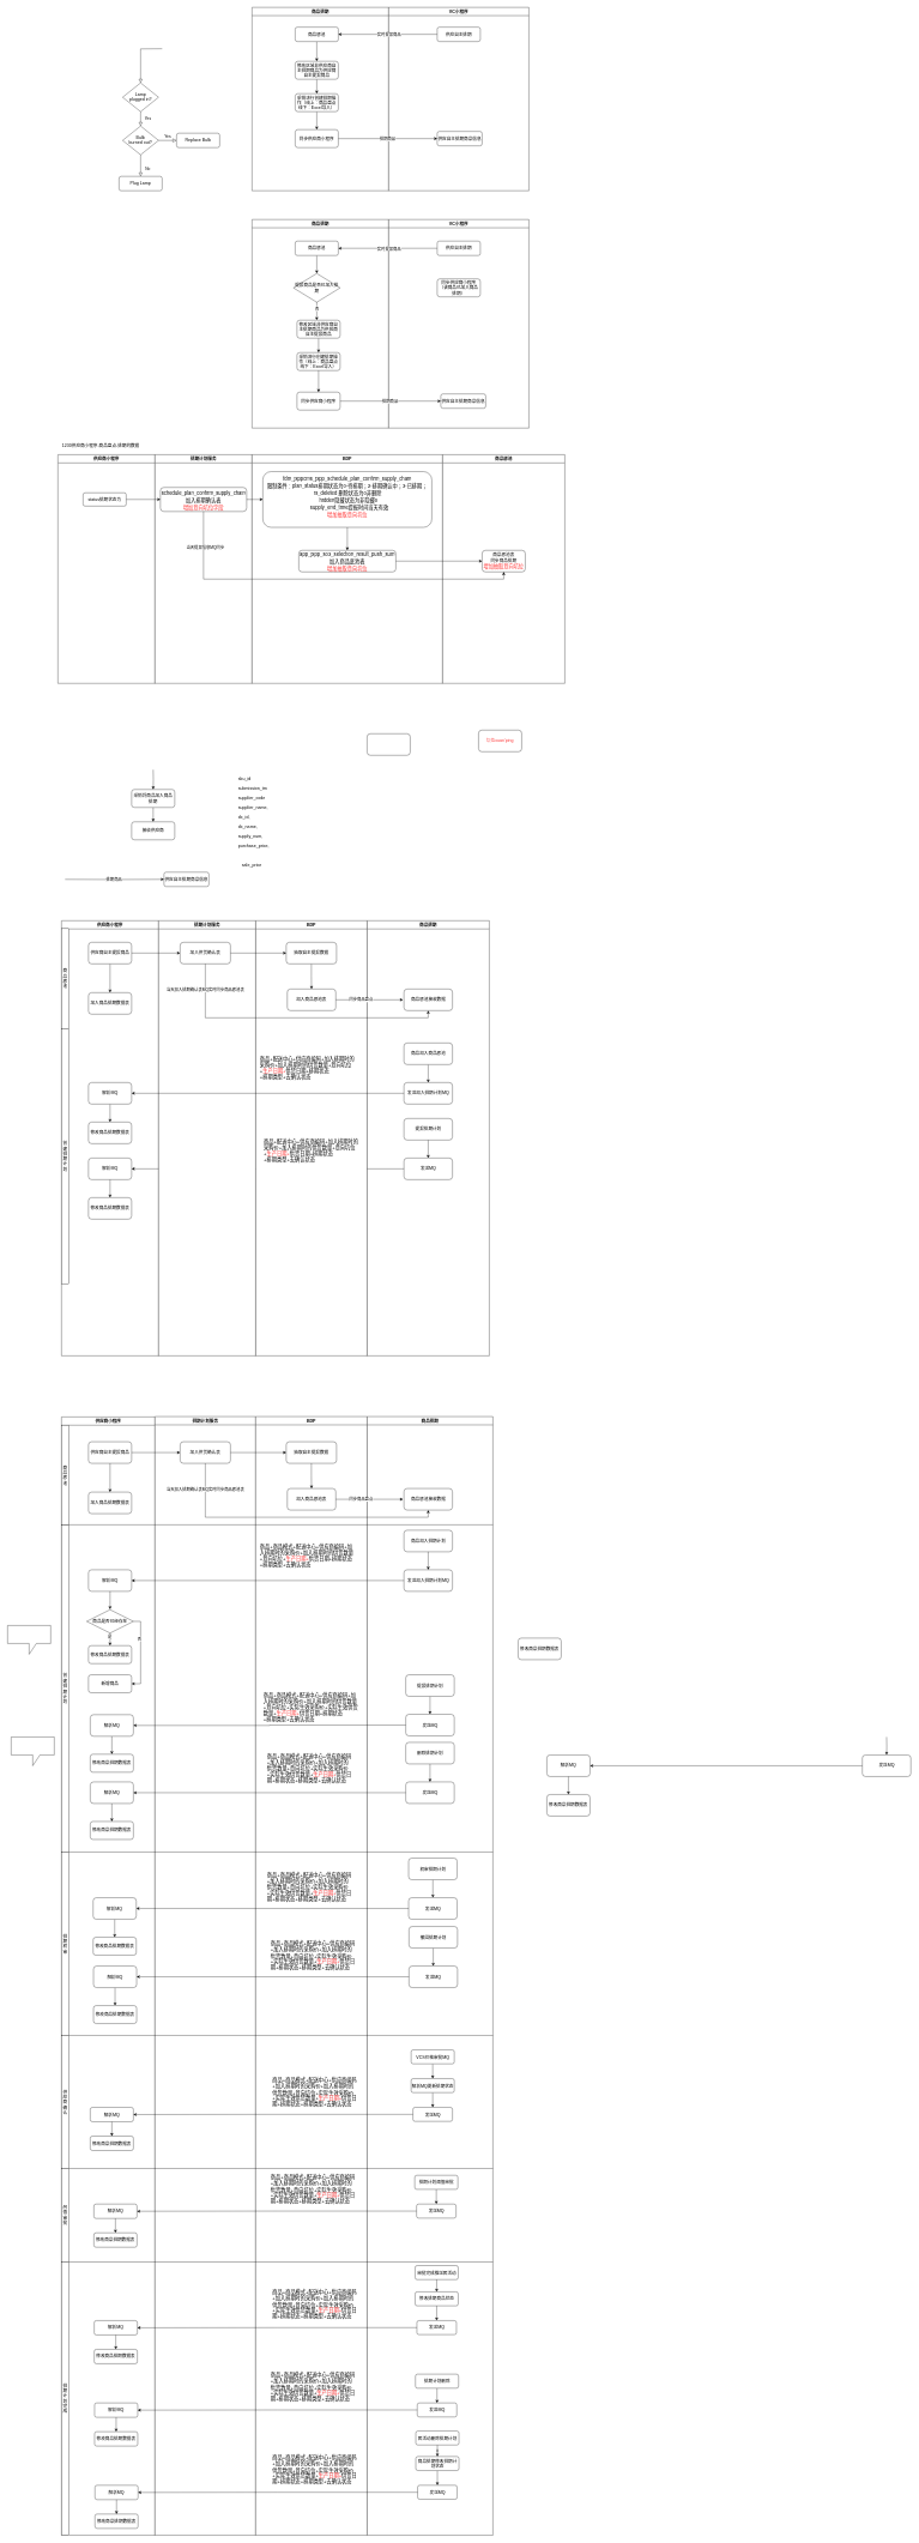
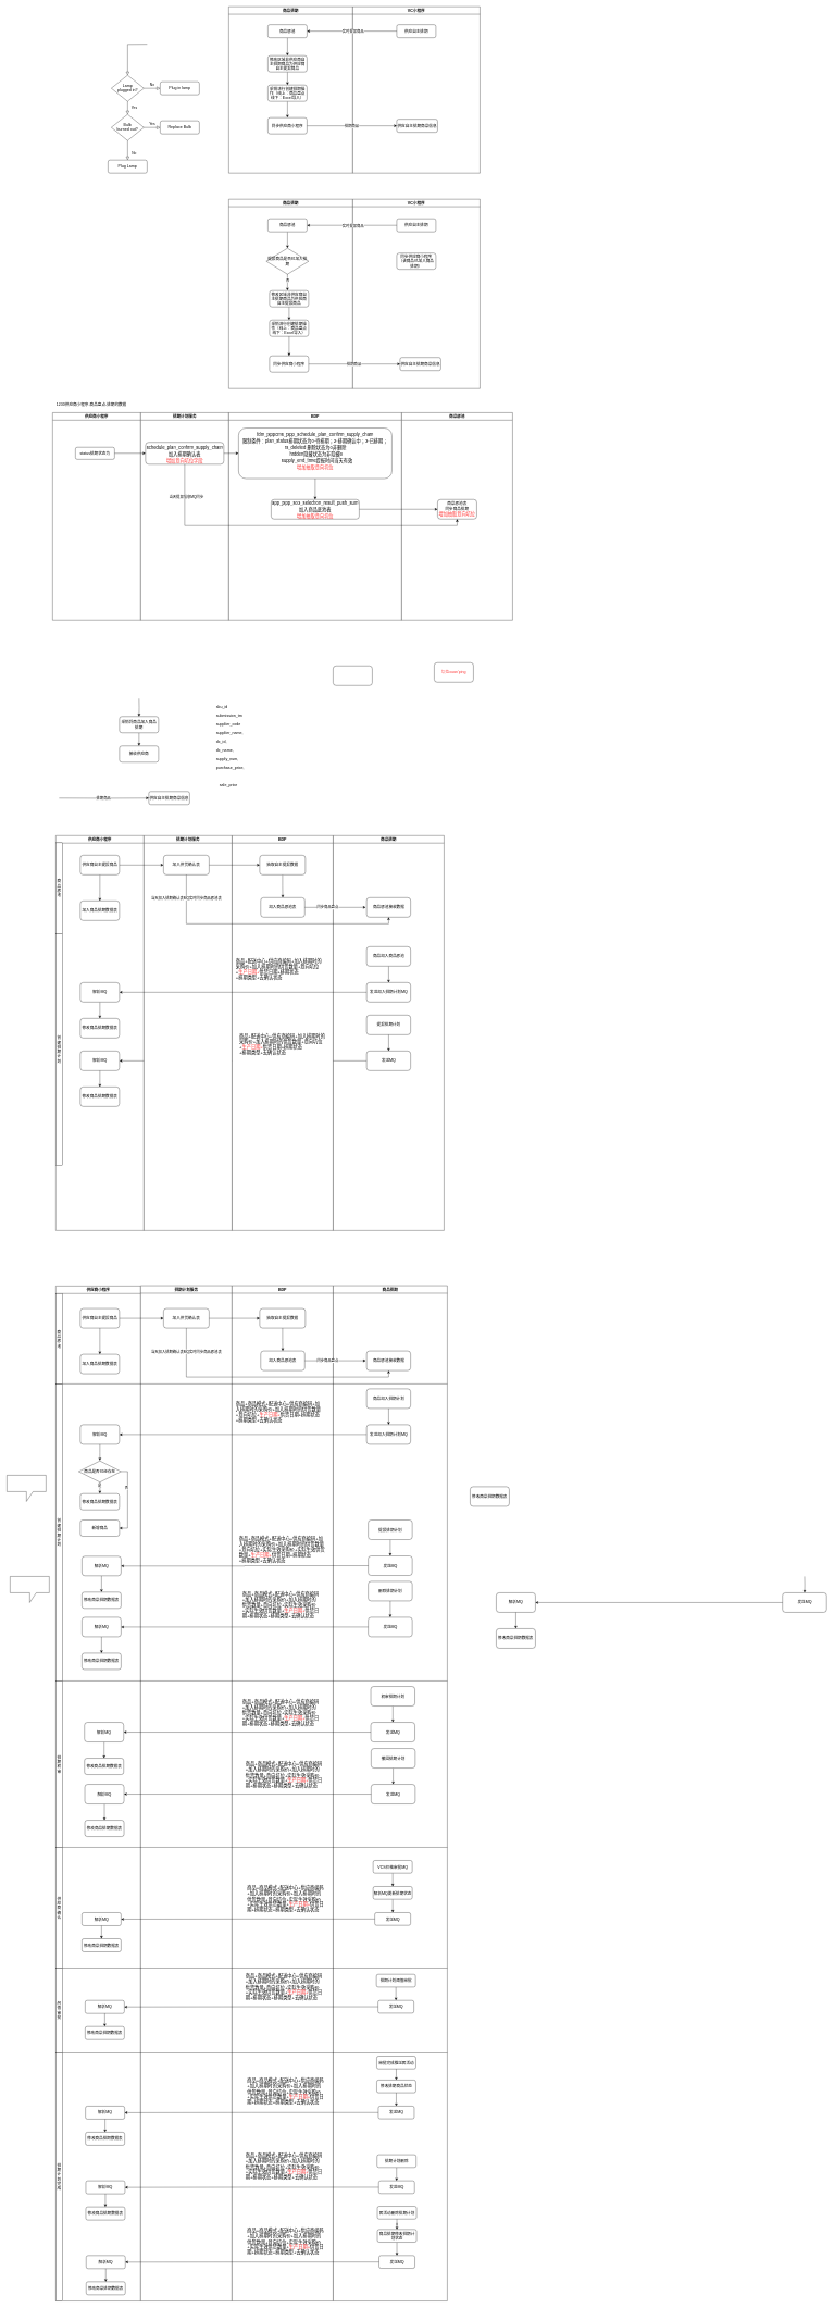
+ <mxCell id="44" value="No" style="edgeStyle=orthogonalEdgeStyle;rounded=0;html=1;jettySize=auto;orthogonalLoop=1;fontSize=11;endArrow=block;endFill=0;endSize=8;strokeWidth=1;shadow=0;labelBackgroundColor=none;" parent="1" source="45" target="46" edge="1"><mxGeometry y="10" relative="1" as="geometry"><mxPoint as="offset" /></mxGeometry></mxCell>
+ <mxCell id="46" value="Plug in lamp" style="rounded=1;whiteSpace=wrap;html=1;fontSize=12;glass=0;strokeWidth=1;shadow=0;" parent="1" vertex="1"><mxGeometry x="490" y="250" width="120" height="40" as="geometry" /></mxCell>
